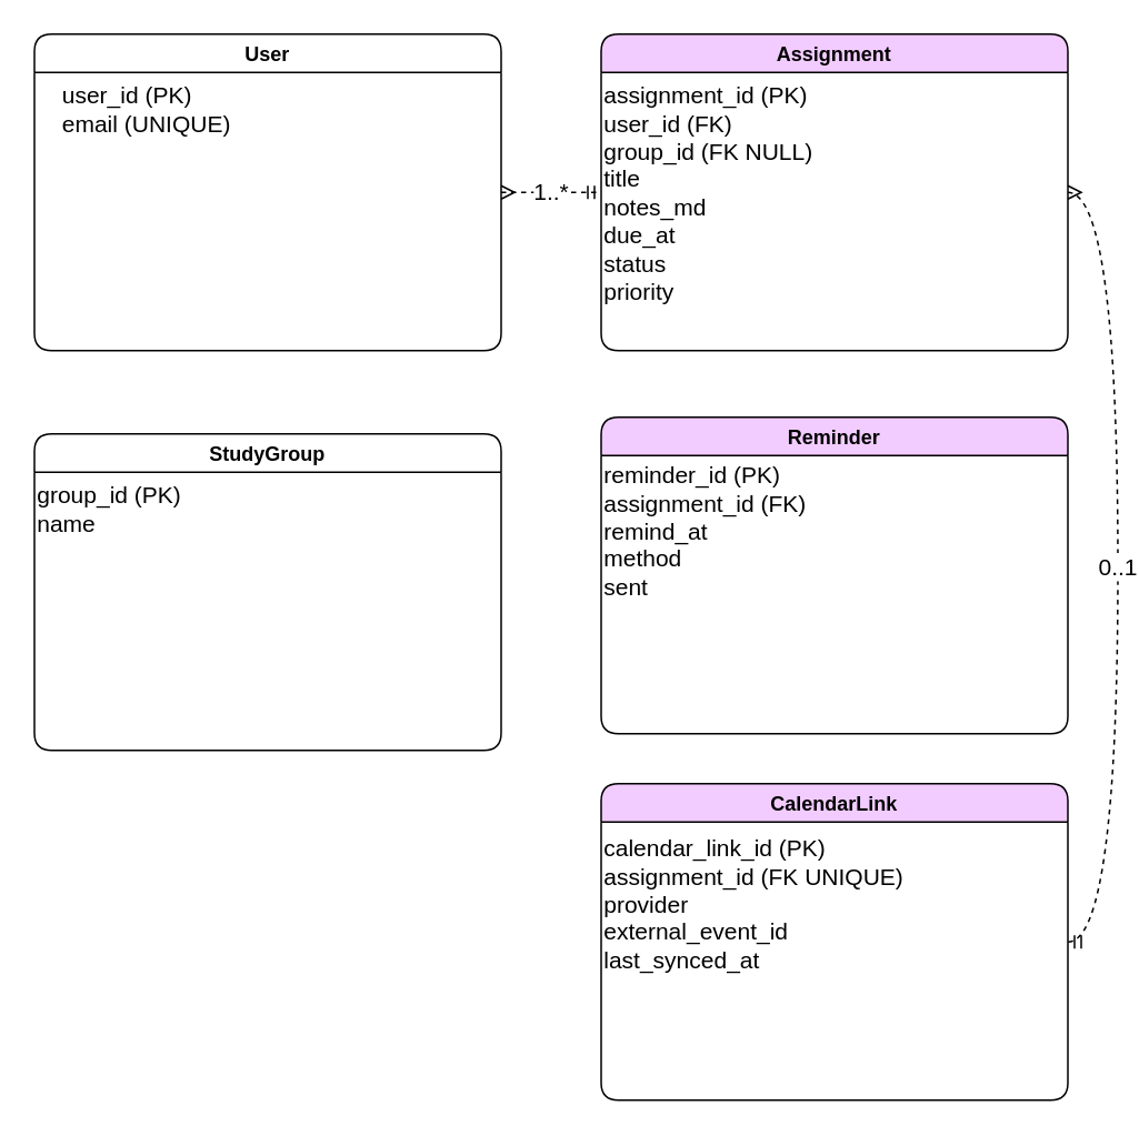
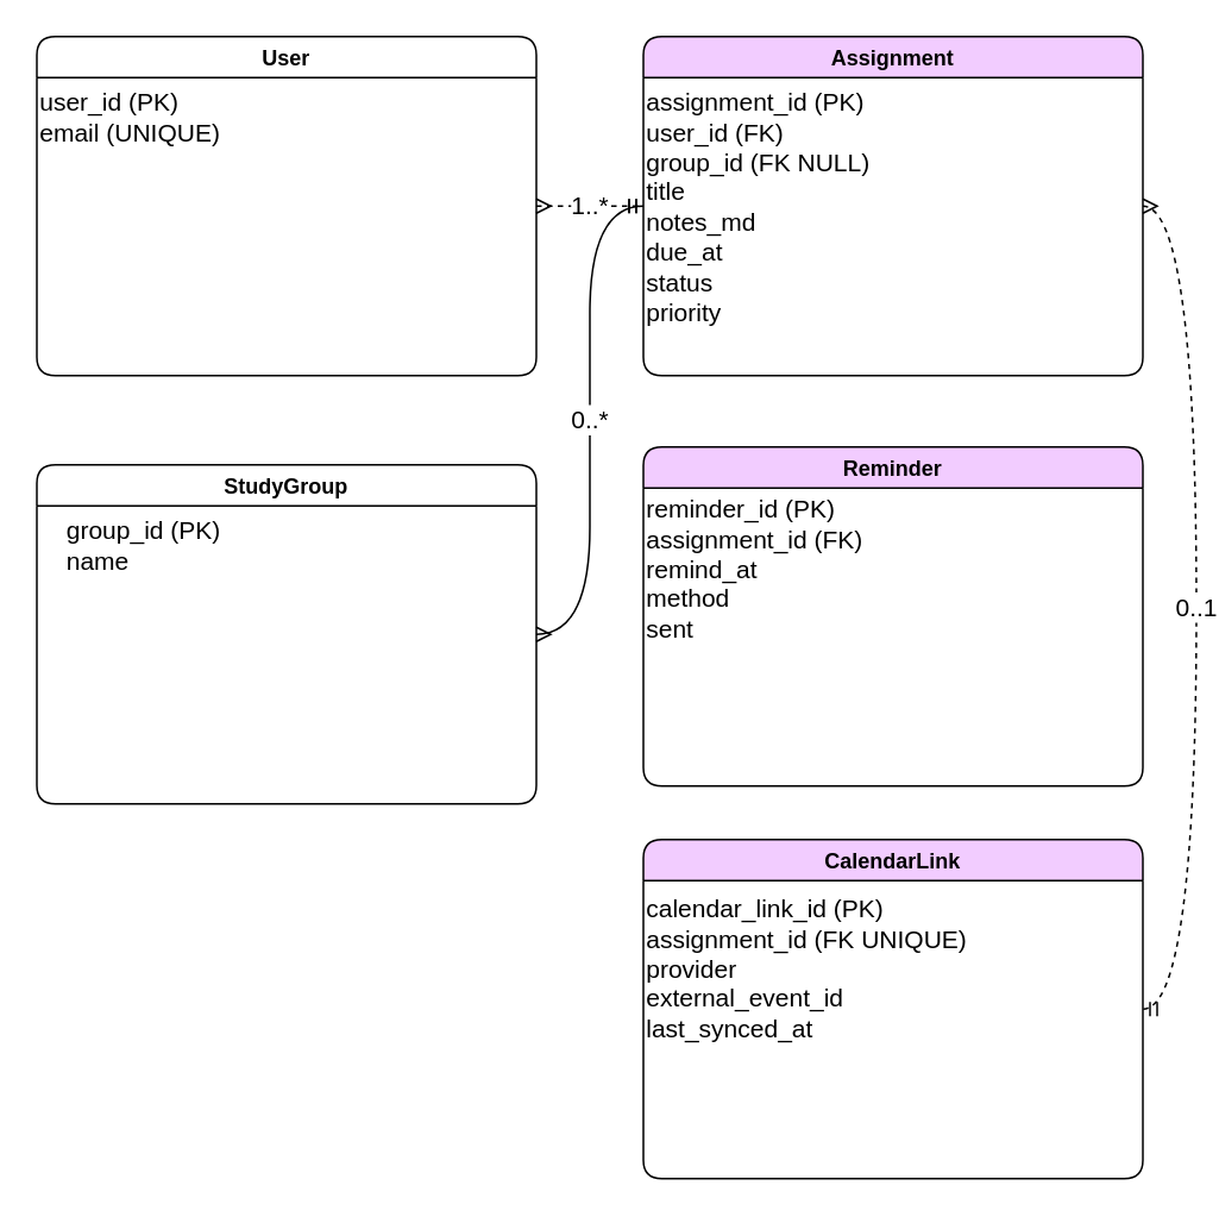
- <mxCell id="3" value="&lt;div&gt;user_id (PK)&lt;/div&gt;&lt;div&gt;email (UNIQUE)&lt;/div&gt;" style="text;html=1;align=left;verticalAlign=top;resizable=0;points=[];autosize=1;strokeColor=none;fillColor=none;fontSize=14;" parent="2" vertex="1"><mxGeometry x="15" y="22" width="260" height="166" as="geometry" /></mxCell>
+ <mxCell id="3" value="&lt;div&gt;user_id (PK)&lt;/div&gt;&lt;div&gt;email (UNIQUE)&lt;/div&gt;" style="text;html=1;align=left;verticalAlign=top;resizable=0;points=[];autosize=1;strokeColor=none;fillColor=none;fontSize=14;" parent="2" vertex="1"><mxGeometry y="22" width="260" height="166" as="geometry" /></mxCell>
+ <mxCell id="13" value="0..*" style="edgeStyle=entityRelationEdgeStyle;html=1;endArrow=ERmandOne;startArrow=ERmany;rounded=0;curved=1;fontSize=14;" parent="1" source="4" target="6" edge="1"><mxGeometry width="100" height="100" relative="1" as="geometry" /></mxCell>
- <mxCell id="5" value="&lt;div&gt;group_id (PK)&lt;/div&gt;&lt;div&gt;name&lt;/div&gt;" style="text;html=1;align=left;verticalAlign=top;resizable=0;points=[];autosize=1;strokeColor=none;fillColor=none;fontSize=14;" parent="4" vertex="1"><mxGeometry y="22" width="260" height="166" as="geometry" /></mxCell>
+ <mxCell id="5" value="&lt;div&gt;group_id (PK)&lt;/div&gt;&lt;div&gt;name&lt;/div&gt;" style="text;html=1;align=left;verticalAlign=top;resizable=0;points=[];autosize=1;strokeColor=none;fillColor=none;fontSize=14;" parent="4" vertex="1"><mxGeometry x="15" y="22" width="260" height="166" as="geometry" /></mxCell>
